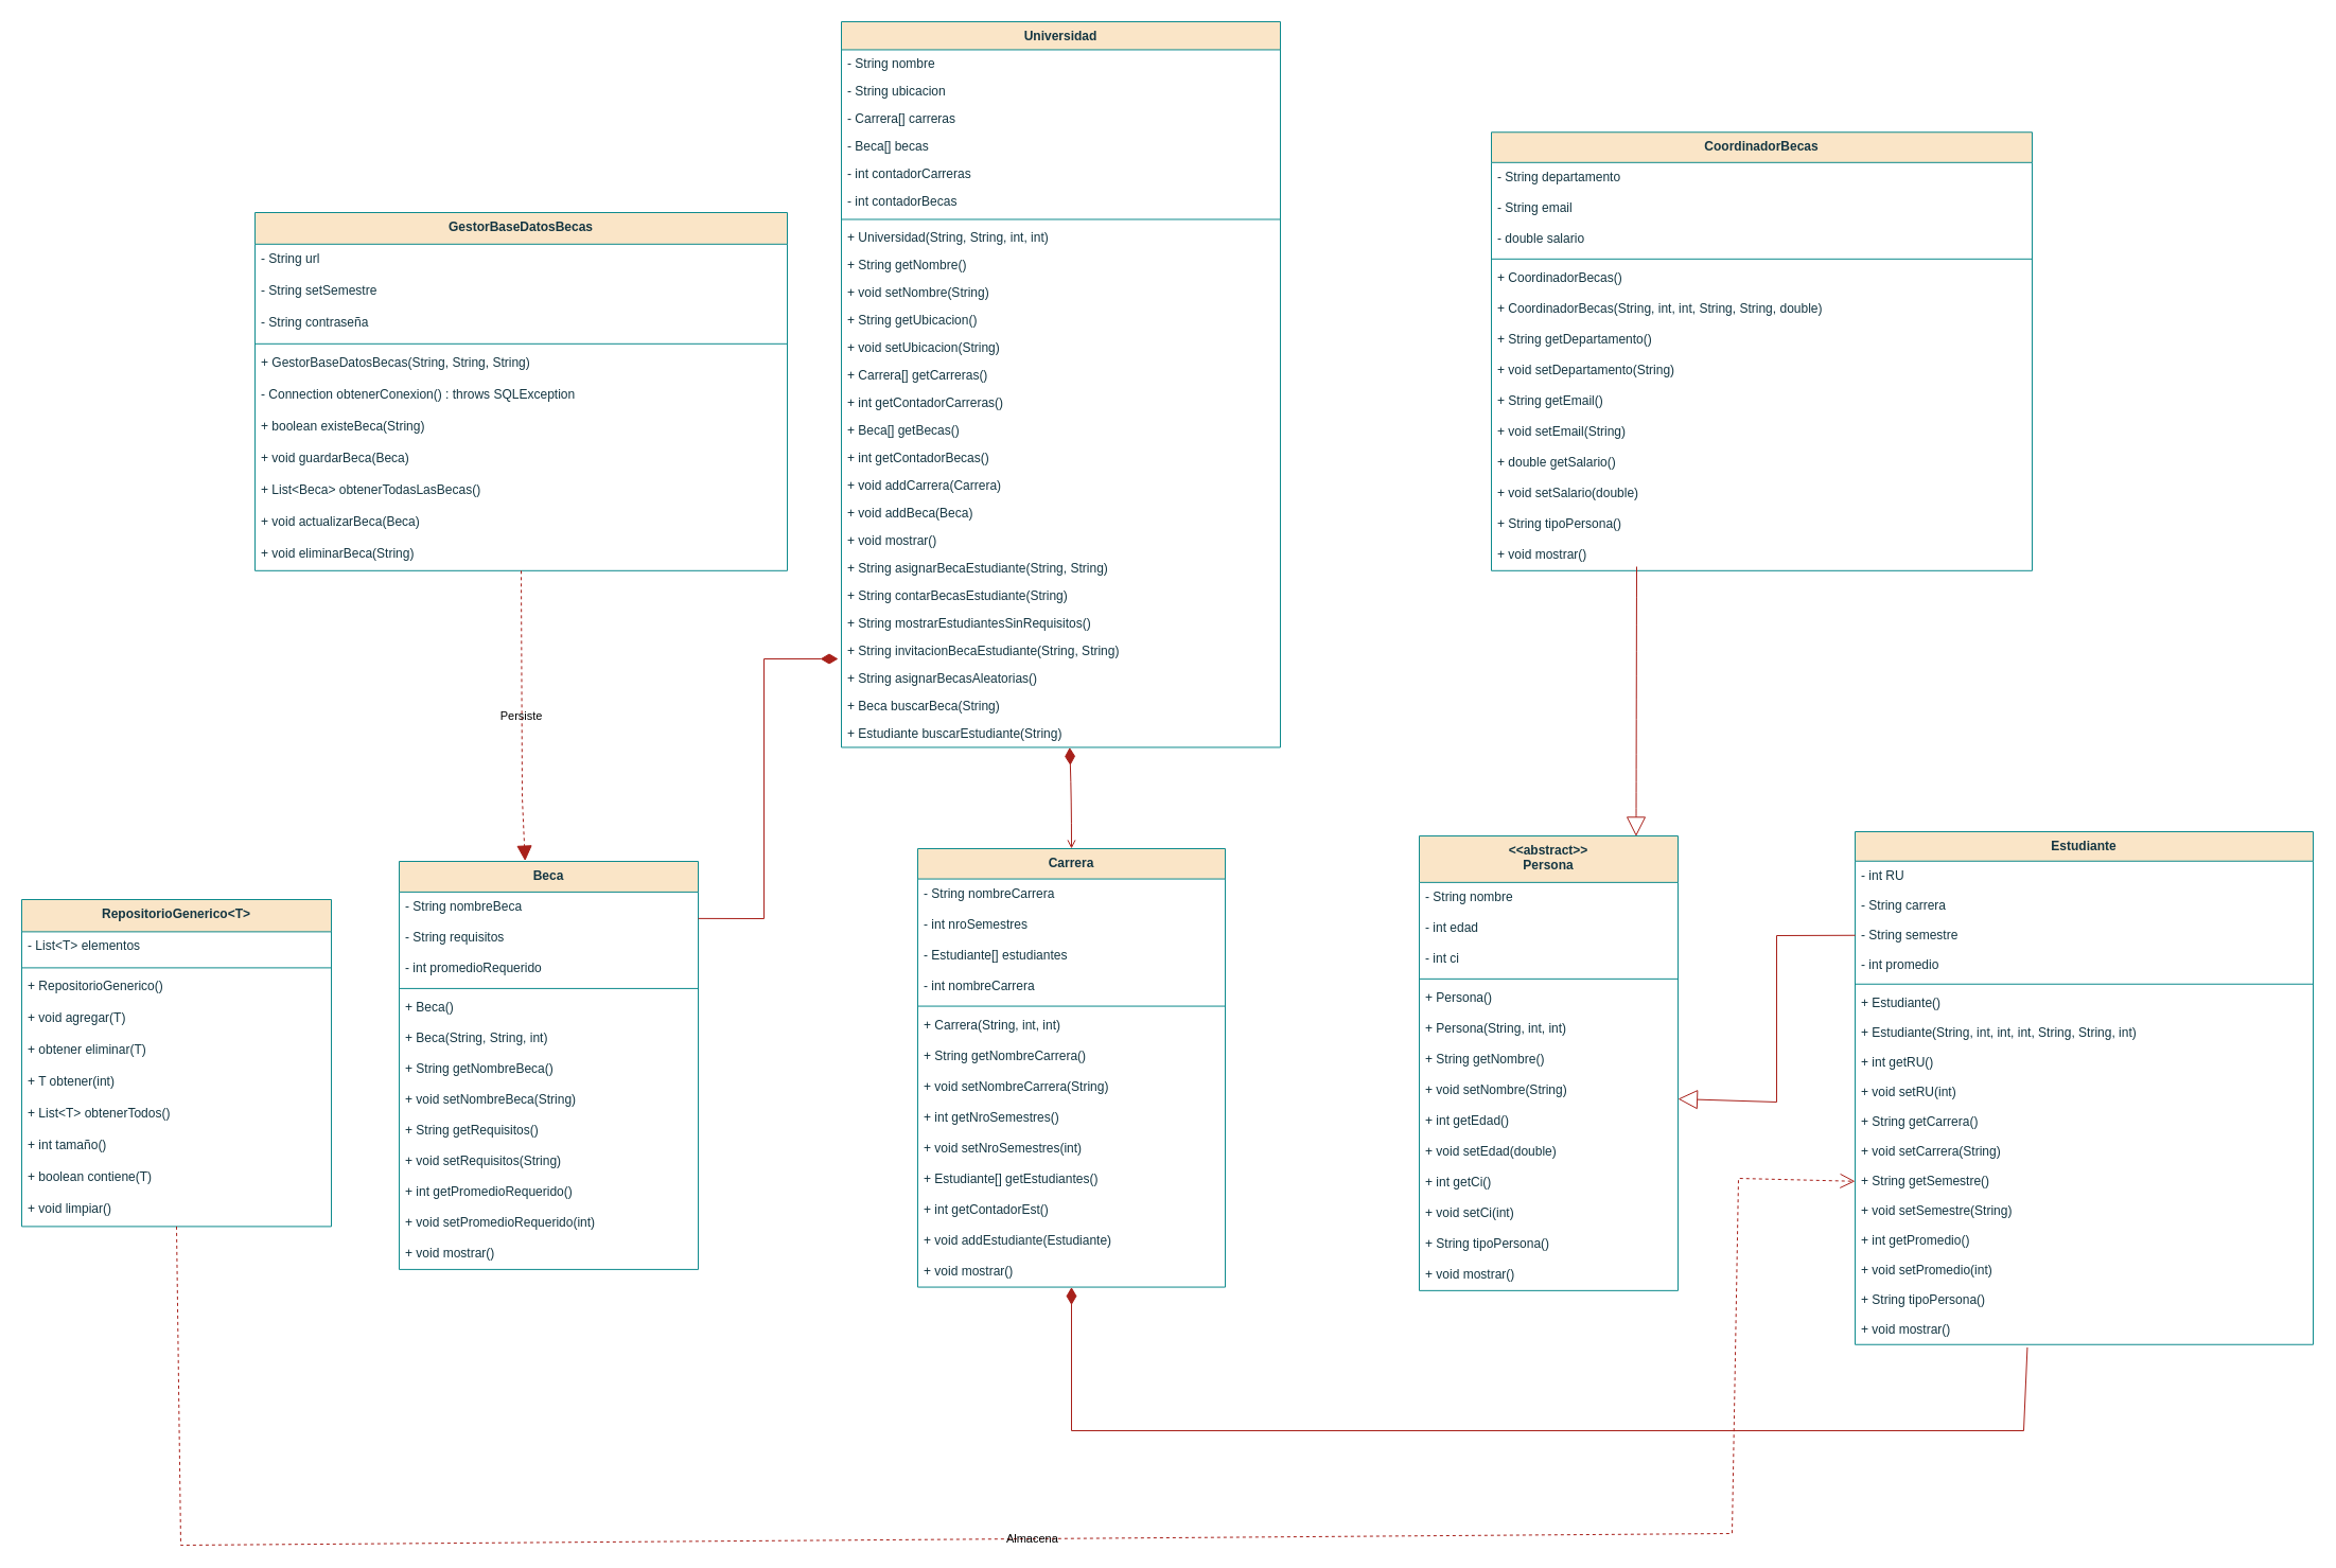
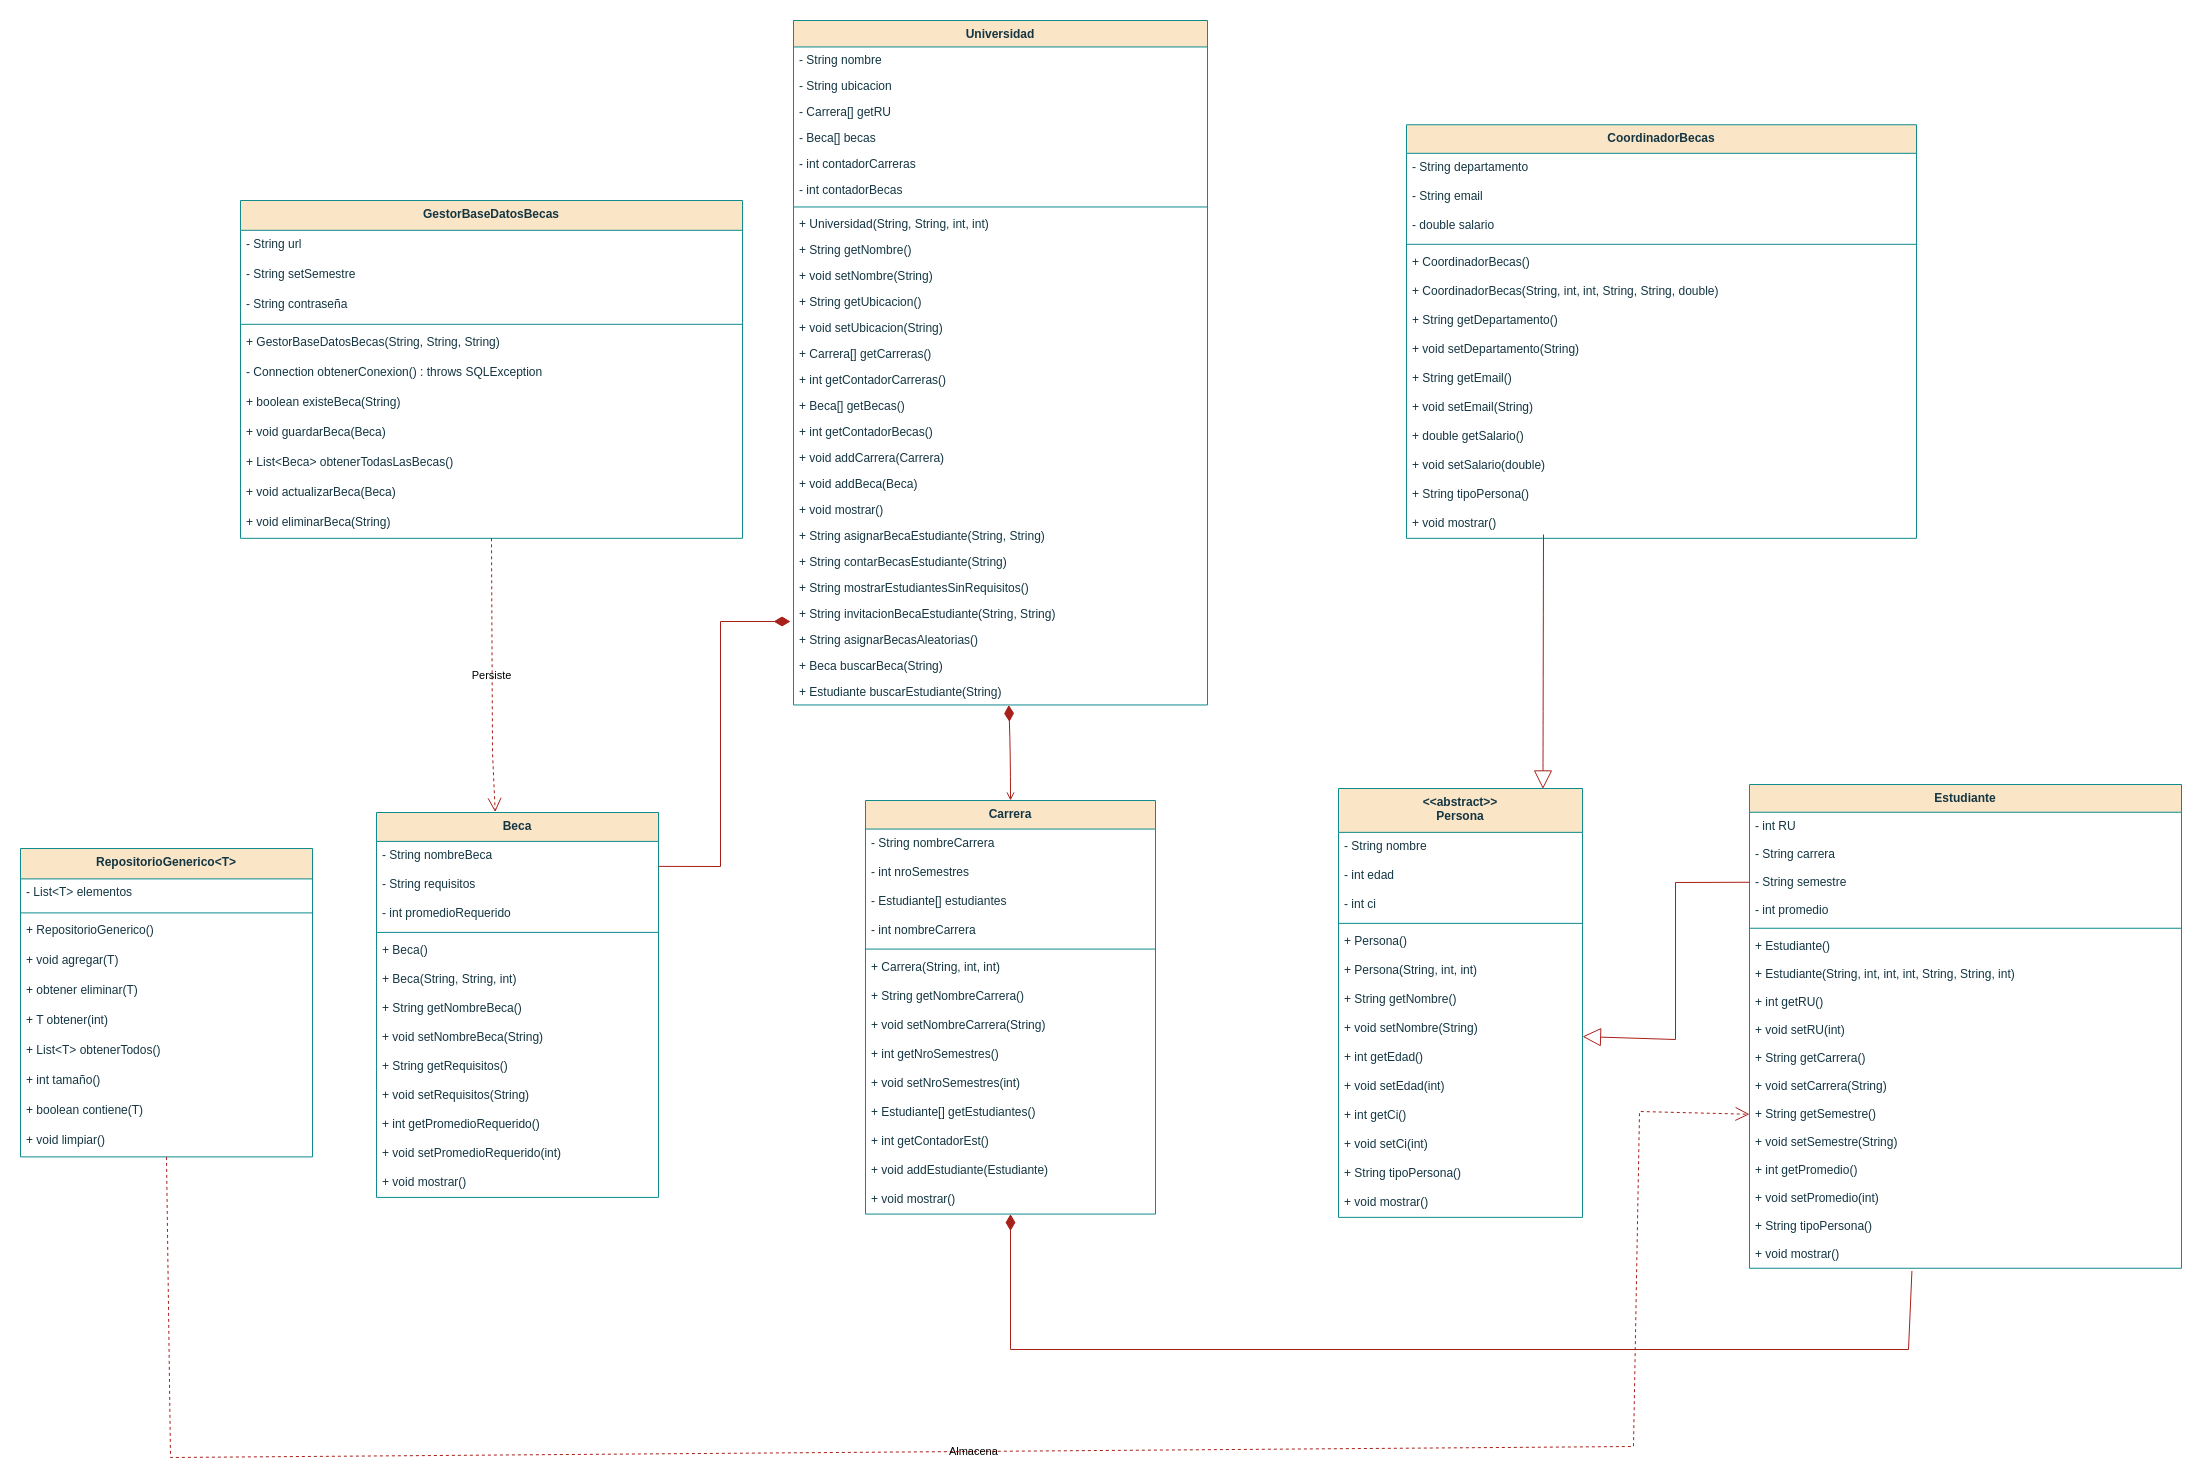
- <mxCell id="82" value="- Carrera[] carreras" style="text;strokeColor=none;fillColor=none;align=left;verticalAlign=top;spacingLeft=4;spacingRight=4;overflow=hidden;rotatable=0;points=[[0,0.5],[1,0.5]];portConstraint=eastwest;labelBackgroundColor=none;fontColor=#143642;" parent="79" vertex="1"><mxGeometry y="78.462" width="414" height="26" as="geometry" /></mxCell>
+ <mxCell id="82" value="- Carrera[] getRU" style="text;strokeColor=none;fillColor=none;align=left;verticalAlign=top;spacingLeft=4;spacingRight=4;overflow=hidden;rotatable=0;points=[[0,0.5],[1,0.5]];portConstraint=eastwest;labelBackgroundColor=none;fontColor=#143642;" parent="79" vertex="1"><mxGeometry y="78.462" width="414" height="26" as="geometry" /></mxCell>
- <mxCell id="134" value="Persiste" style="curved=0;dashed=1;startArrow=none;endArrow=block;endSize=12;exitX=0.5;exitY=1;entryX=0.421;entryY=-0.001;rounded=0;entryDx=0;entryDy=0;entryPerimeter=0;labelBackgroundColor=none;strokeColor=#A8201A;fontColor=default;" parent="1" source="117" target="50" edge="1"><mxGeometry relative="1" as="geometry"><Array as="points"><mxPoint x="492" y="752" /></Array></mxGeometry></mxCell>
+ <mxCell id="134" value="Persiste" style="curved=0;dashed=1;startArrow=none;endArrow=open;endSize=12;exitX=0.5;exitY=1;entryX=0.421;entryY=-0.001;rounded=0;entryDx=0;entryDy=0;entryPerimeter=0;labelBackgroundColor=none;strokeColor=#A8201A;fontColor=default;" parent="1" source="117" target="50" edge="1"><mxGeometry relative="1" as="geometry"><Array as="points"><mxPoint x="492" y="752" /></Array></mxGeometry></mxCell>
- <mxCell id="12" value="+ void setEdad(double)" style="text;strokeColor=none;fillColor=none;align=left;verticalAlign=top;spacingLeft=4;spacingRight=4;overflow=hidden;rotatable=0;points=[[0,0.5],[1,0.5]];portConstraint=eastwest;labelBackgroundColor=none;fontColor=#143642;" parent="2" vertex="1"><mxGeometry y="283.862" width="244" height="29" as="geometry" /></mxCell>
+ <mxCell id="12" value="+ void setEdad(int)" style="text;strokeColor=none;fillColor=none;align=left;verticalAlign=top;spacingLeft=4;spacingRight=4;overflow=hidden;rotatable=0;points=[[0,0.5],[1,0.5]];portConstraint=eastwest;labelBackgroundColor=none;fontColor=#143642;" parent="2" vertex="1"><mxGeometry y="283.862" width="244" height="29" as="geometry" /></mxCell>
